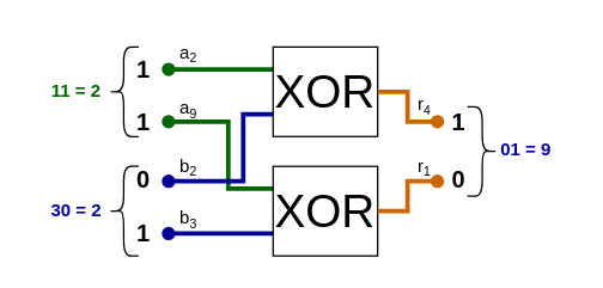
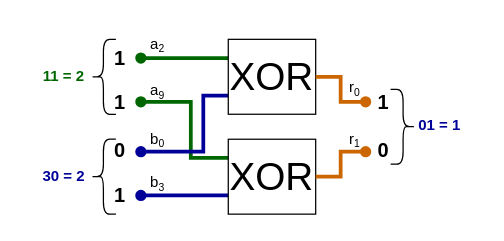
- <mxCell id="23" value="r&lt;span style=&quot;font-size: 10px;&quot;&gt;&lt;sub&gt;4&lt;/sub&gt;&lt;/span&gt;" style="text;html=1;align=center;verticalAlign=middle;resizable=0;points=[];autosize=1;strokeColor=none;fillColor=none;" parent="1" vertex="1"><mxGeometry x="268" y="55" width="30" height="30" as="geometry" /></mxCell>
+ <mxCell id="23" value="r&lt;span style=&quot;font-size: 10px;&quot;&gt;&lt;sub&gt;0&lt;/sub&gt;&lt;/span&gt;" style="text;html=1;align=center;verticalAlign=middle;resizable=0;points=[];autosize=1;strokeColor=none;fillColor=none;" parent="1" vertex="1"><mxGeometry x="268" y="55" width="30" height="30" as="geometry" /></mxCell>
- <mxCell id="21" value="&lt;b&gt;&lt;font color=&quot;#000099&quot;&gt;01 = 9&lt;/font&gt;&lt;/b&gt;" style="text;html=1;align=center;verticalAlign=middle;resizable=0;points=[];autosize=1;strokeColor=none;fillColor=none;" parent="1" vertex="1"><mxGeometry x="321" y="85" width="60" height="30" as="geometry" /></mxCell>
+ <mxCell id="21" value="&lt;b&gt;&lt;font color=&quot;#000099&quot;&gt;01 = 1&lt;/font&gt;&lt;/b&gt;" style="text;html=1;align=center;verticalAlign=middle;resizable=0;points=[];autosize=1;strokeColor=none;fillColor=none;" parent="1" vertex="1"><mxGeometry x="321" y="85" width="60" height="30" as="geometry" /></mxCell>
- <mxCell id="25" value="b&lt;span style=&quot;font-size: 10px;&quot;&gt;&lt;sub&gt;2&lt;/sub&gt;&lt;/span&gt;" style="text;html=1;align=center;verticalAlign=middle;resizable=0;points=[];autosize=1;strokeColor=none;fillColor=none;" parent="1" vertex="1"><mxGeometry x="110" y="96" width="30" height="30" as="geometry" /></mxCell>
+ <mxCell id="25" value="b&lt;span style=&quot;font-size: 10px;&quot;&gt;&lt;sub&gt;0&lt;/sub&gt;&lt;/span&gt;" style="text;html=1;align=center;verticalAlign=middle;resizable=0;points=[];autosize=1;strokeColor=none;fillColor=none;" parent="1" vertex="1"><mxGeometry x="110" y="96" width="30" height="30" as="geometry" /></mxCell>
